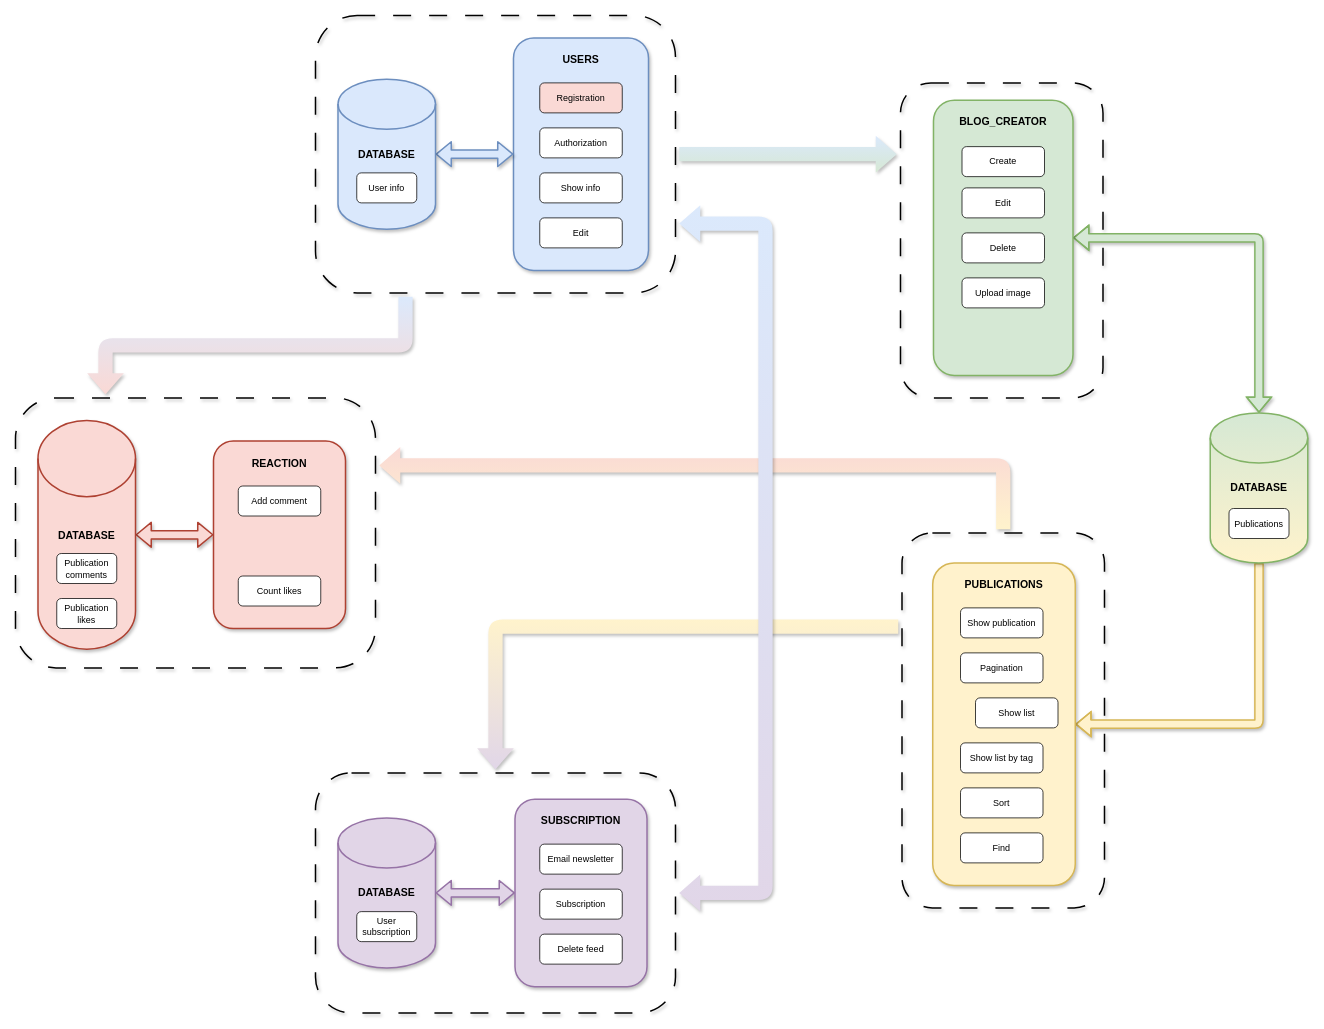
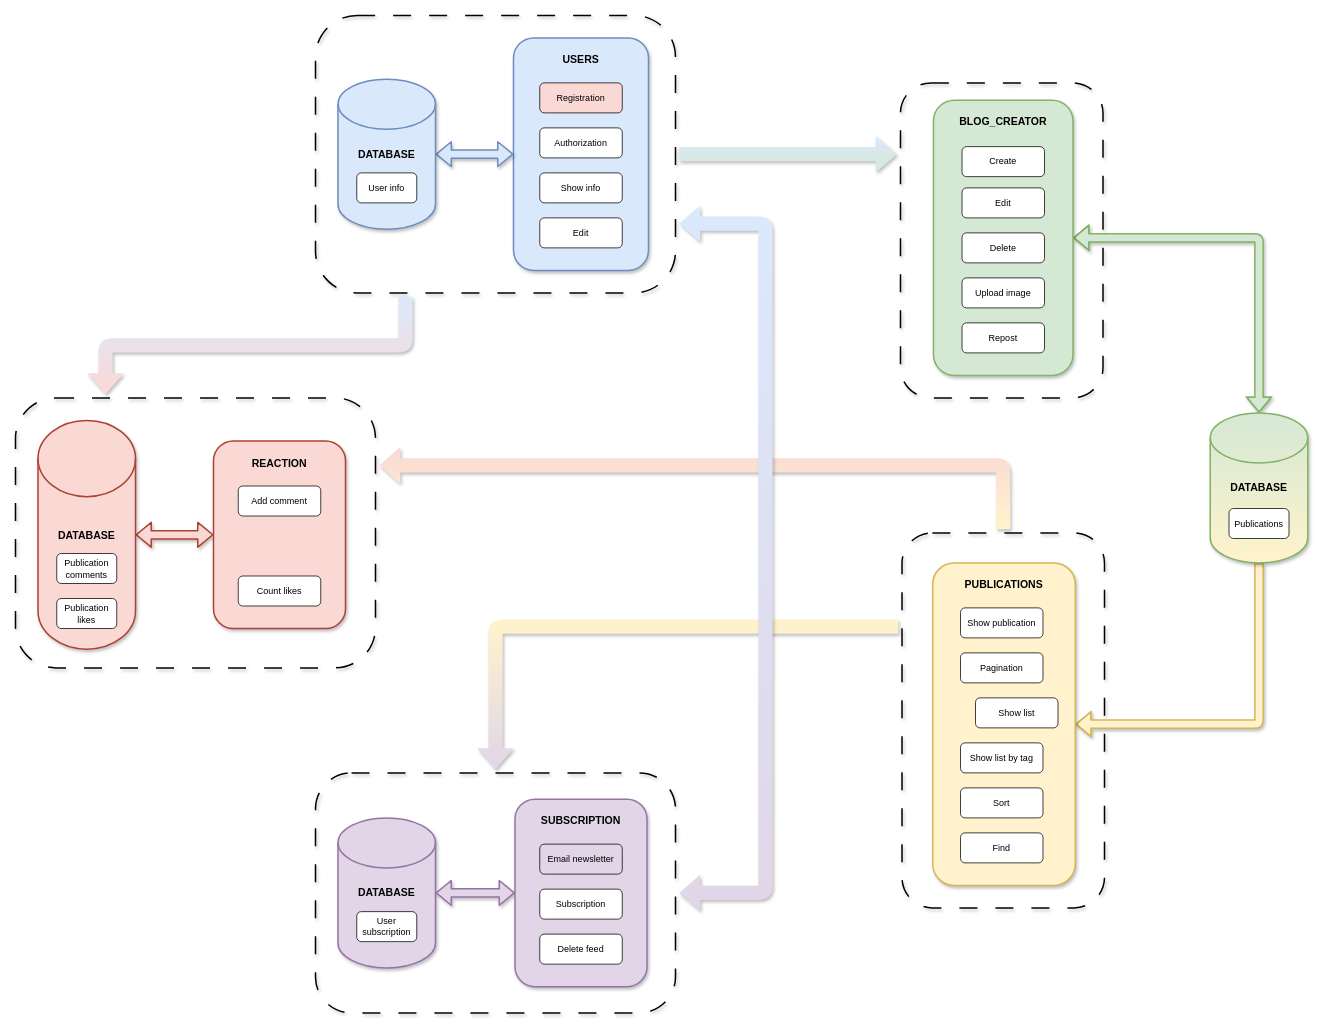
+ <mxCell id="25" value="Repost" style="rounded=1;whiteSpace=wrap;html=1;shadow=0;glass=0;sketch=0;strokeWidth=1;" parent="19" vertex="1"><mxGeometry x="38" y="297" width="110" height="40" as="geometry" /></mxCell>
- <mxCell id="53" value="Email newsletter" style="rounded=1;whiteSpace=wrap;html=1;shadow=0;glass=0;sketch=0;strokeWidth=1;" parent="51" vertex="1"><mxGeometry x="33" y="60" width="110" height="40" as="geometry" /></mxCell>
+ <mxCell id="53" value="Email newsletter" style="rounded=1;whiteSpace=wrap;html=1;shadow=0;glass=0;sketch=0;strokeWidth=1;fillColor=#e1d5e7;" parent="51" vertex="1"><mxGeometry x="33" y="60" width="110" height="40" as="geometry" /></mxCell>
